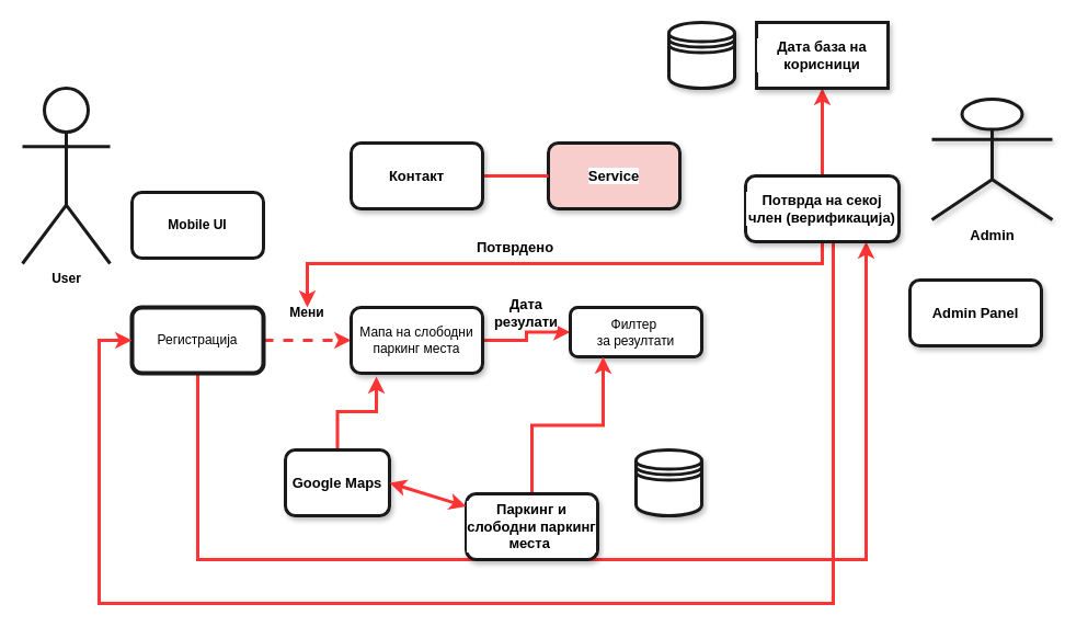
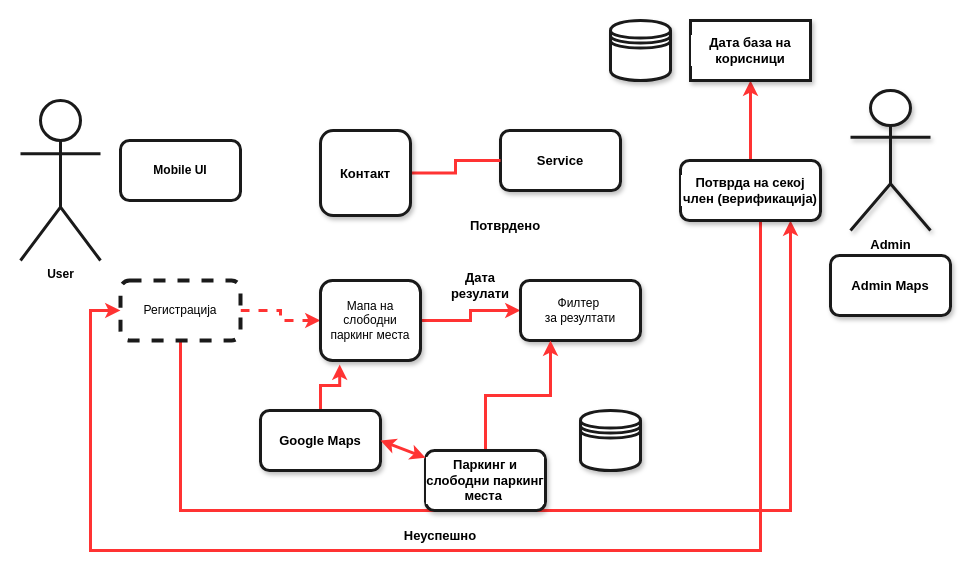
- <mxCell id="16" value="&lt;b&gt;Admin&lt;/b&gt;" style="shape=umlActor;verticalLabelPosition=bottom;verticalAlign=top;html=1;shadow=1;glass=0;labelBackgroundColor=#FFFFFF;fontSize=13;strokeColor=#1A1A1A;strokeWidth=3;" vertex="1" parent="1"><mxGeometry x="850" y="90" width="110" height="110" as="geometry" /></mxCell>
+ <mxCell id="16" value="&lt;b&gt;Admin&lt;/b&gt;" style="shape=umlActor;verticalLabelPosition=bottom;verticalAlign=top;html=1;shadow=1;glass=0;labelBackgroundColor=#FFFFFF;fontSize=13;strokeColor=#1A1A1A;strokeWidth=3;" vertex="1" parent="1"><mxGeometry x="850" y="90" width="80" height="140" as="geometry" /></mxCell>
- <mxCell id="2" value="&lt;b&gt;User&lt;/b&gt;" style="shape=umlActor;verticalLabelPosition=bottom;verticalAlign=top;html=1;strokeColor=#1A1A1A;strokeWidth=3;" vertex="1" parent="1"><mxGeometry x="20" y="80" width="80" height="160" as="geometry" /></mxCell>
+ <mxCell id="2" value="&lt;b&gt;User&lt;/b&gt;" style="shape=umlActor;verticalLabelPosition=bottom;verticalAlign=top;html=1;strokeColor=#1A1A1A;strokeWidth=3;" vertex="1" parent="1"><mxGeometry x="20" y="100" width="80" height="160" as="geometry" /></mxCell>
- <mxCell id="21" value="&lt;b&gt;Контакт&lt;/b&gt;" style="rounded=1;whiteSpace=wrap;html=1;shadow=1;glass=0;labelBackgroundColor=#FFFFFF;fontSize=13;strokeColor=#1A1A1A;strokeWidth=3;" vertex="1" parent="1"><mxGeometry x="320" y="130" width="120" height="60" as="geometry" /></mxCell>
+ <mxCell id="21" value="&lt;b&gt;Контакт&lt;/b&gt;" style="rounded=1;whiteSpace=wrap;html=1;shadow=1;glass=0;labelBackgroundColor=#FFFFFF;fontSize=13;strokeColor=#1A1A1A;strokeWidth=3;" vertex="1" parent="1"><mxGeometry x="320" y="130" width="90" height="85" as="geometry" /></mxCell>
- <mxCell id="19" value="&lt;b&gt;Service&lt;/b&gt;" style="rounded=1;whiteSpace=wrap;html=1;shadow=1;glass=0;labelBackgroundColor=#FFFFFF;fontSize=13;strokeColor=#1A1A1A;strokeWidth=3;fillColor=#f8cecc;" vertex="1" parent="1"><mxGeometry x="500" y="130" width="120" height="60" as="geometry" /></mxCell>
+ <mxCell id="19" value="&lt;b&gt;Service&lt;/b&gt;" style="rounded=1;whiteSpace=wrap;html=1;shadow=1;glass=0;labelBackgroundColor=#FFFFFF;fontSize=13;strokeColor=#1A1A1A;strokeWidth=3;" vertex="1" parent="1"><mxGeometry x="500" y="130" width="120" height="60" as="geometry" /></mxCell>
- <mxCell id="3" value="&lt;b&gt;Mobile UI&lt;/b&gt;" style="rounded=1;whiteSpace=wrap;html=1;strokeColor=#1A1A1A;strokeWidth=3;" vertex="1" parent="1"><mxGeometry x="120" y="175" width="120" height="60" as="geometry" /></mxCell>
+ <mxCell id="3" value="&lt;b&gt;Mobile UI&lt;/b&gt;" style="rounded=1;whiteSpace=wrap;html=1;strokeColor=#1A1A1A;strokeWidth=3;" vertex="1" parent="1"><mxGeometry x="120" y="140" width="120" height="60" as="geometry" /></mxCell>
- <mxCell id="28" value="&lt;b&gt;Потврдено&lt;/b&gt;" style="text;html=1;strokeColor=none;fillColor=none;align=center;verticalAlign=middle;whiteSpace=wrap;rounded=0;shadow=1;glass=0;labelBackgroundColor=#FFFFFF;fontSize=13;" vertex="1" parent="1"><mxGeometry x="440" y="210" width="60" height="30" as="geometry" /></mxCell>
+ <mxCell id="28" value="&lt;b&gt;Потврдено&lt;/b&gt;" style="text;html=1;strokeColor=none;fillColor=none;align=center;verticalAlign=middle;whiteSpace=wrap;rounded=0;shadow=1;glass=0;labelBackgroundColor=#FFFFFF;fontSize=13;" vertex="1" parent="1"><mxGeometry x="475" y="210" width="60" height="30" as="geometry" /></mxCell>
- <mxCell id="24" style="edgeStyle=orthogonalEdgeStyle;rounded=0;orthogonalLoop=1;jettySize=auto;html=1;entryX=0.5;entryY=0.333;entryDx=0;entryDy=0;entryPerimeter=0;fontSize=13;strokeColor=#FF3333;strokeWidth=3;" edge="1" parent="1" source="26" target="10"><mxGeometry relative="1" as="geometry"><Array as="points"><mxPoint x="750" y="240" /><mxPoint x="280" y="240" /></Array></mxGeometry></mxCell>
- <mxCell id="10" value="&lt;p style=&quot;line-height: 1.9&quot;&gt;&lt;b style=&quot;background-color: rgb(255 , 255 , 255)&quot;&gt;Мени&lt;/b&gt;&lt;/p&gt;" style="text;html=1;strokeColor=none;fillColor=none;align=center;verticalAlign=middle;whiteSpace=wrap;rounded=0;shadow=1;glass=0;" vertex="1" parent="1"><mxGeometry x="250" y="270" width="60" height="30" as="geometry" /></mxCell>
- <mxCell id="17" value="&lt;b&gt;Admin Panel&lt;/b&gt;" style="rounded=1;whiteSpace=wrap;html=1;shadow=1;glass=0;labelBackgroundColor=#FFFFFF;fontSize=13;strokeColor=#1A1A1A;strokeWidth=3;" vertex="1" parent="1"><mxGeometry x="830" y="255" width="120" height="60" as="geometry" /></mxCell>
+ <mxCell id="17" value="&lt;b&gt;Admin Maps&lt;/b&gt;" style="rounded=1;whiteSpace=wrap;html=1;shadow=1;glass=0;labelBackgroundColor=#FFFFFF;fontSize=13;strokeColor=#1A1A1A;strokeWidth=3;" vertex="1" parent="1"><mxGeometry x="830" y="255" width="120" height="60" as="geometry" /></mxCell>
- <mxCell id="9" value="Филтер&amp;nbsp;&lt;br&gt;за резултати" style="rounded=1;whiteSpace=wrap;html=1;shadow=1;glass=0;strokeColor=#1A1A1A;strokeWidth=3;" vertex="1" parent="1"><mxGeometry x="520" y="280" width="120" height="45" as="geometry" /></mxCell>
+ <mxCell id="9" value="Филтер&amp;nbsp;&lt;br&gt;за резултати" style="rounded=1;whiteSpace=wrap;html=1;shadow=1;glass=0;strokeColor=#1A1A1A;strokeWidth=3;" vertex="1" parent="1"><mxGeometry x="520" y="280" width="120" height="60" as="geometry" /></mxCell>
- <mxCell id="6" value="Регистрација" style="rounded=1;whiteSpace=wrap;html=1;strokeColor=#1A1A1A;strokeWidth=4;" vertex="1" parent="1"><mxGeometry x="120" y="280" width="120" height="60" as="geometry" /></mxCell>
+ <mxCell id="6" value="Регистрација" style="rounded=1;whiteSpace=wrap;html=1;strokeColor=#1A1A1A;strokeWidth=4;dashed=1;" vertex="1" parent="1"><mxGeometry x="120" y="280" width="120" height="60" as="geometry" /></mxCell>
- <mxCell id="8" value="Мапа на слободни паркинг места" style="rounded=1;whiteSpace=wrap;html=1;strokeColor=#1A1A1A;shadow=1;glass=0;strokeWidth=3;" vertex="1" parent="1"><mxGeometry x="320" y="280" width="120" height="60" as="geometry" /></mxCell>
+ <mxCell id="8" value="Мапа на слободни паркинг места" style="rounded=1;whiteSpace=wrap;html=1;strokeColor=#1A1A1A;shadow=1;glass=0;strokeWidth=3;" vertex="1" parent="1"><mxGeometry x="320" y="280" width="100" height="80" as="geometry" /></mxCell>
- <mxCell id="15" value="&lt;b&gt;Google Maps&lt;/b&gt;" style="rounded=1;whiteSpace=wrap;html=1;shadow=1;glass=0;labelBackgroundColor=#FFFFFF;fontSize=13;strokeColor=#1A1A1A;strokeWidth=3;" vertex="1" parent="1"><mxGeometry x="260" y="410" width="95" height="60" as="geometry" /></mxCell>
+ <mxCell id="15" value="&lt;b&gt;Google Maps&lt;/b&gt;" style="rounded=1;whiteSpace=wrap;html=1;shadow=1;glass=0;labelBackgroundColor=#FFFFFF;fontSize=13;strokeColor=#1A1A1A;strokeWidth=3;" vertex="1" parent="1"><mxGeometry y="410" width="120" height="60" as="geometry" x="260" /></mxCell>
+ <mxCell id="29" value="&lt;b&gt;Неуспешно&lt;/b&gt;" style="text;html=1;strokeColor=none;fillColor=none;align=center;verticalAlign=middle;whiteSpace=wrap;rounded=0;shadow=1;glass=0;labelBackgroundColor=#FFFFFF;fontSize=13;" vertex="1" parent="1"><mxGeometry x="410" y="520" width="60" height="30" as="geometry" /></mxCell>
